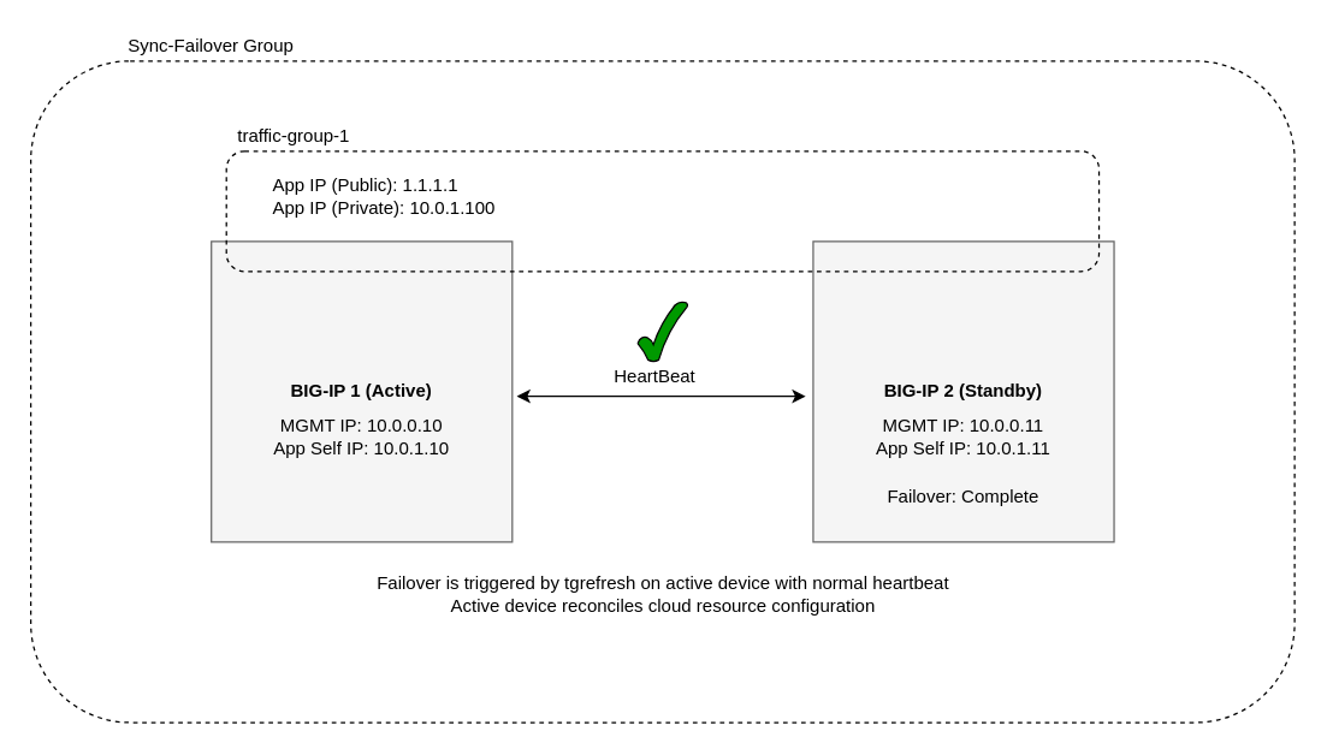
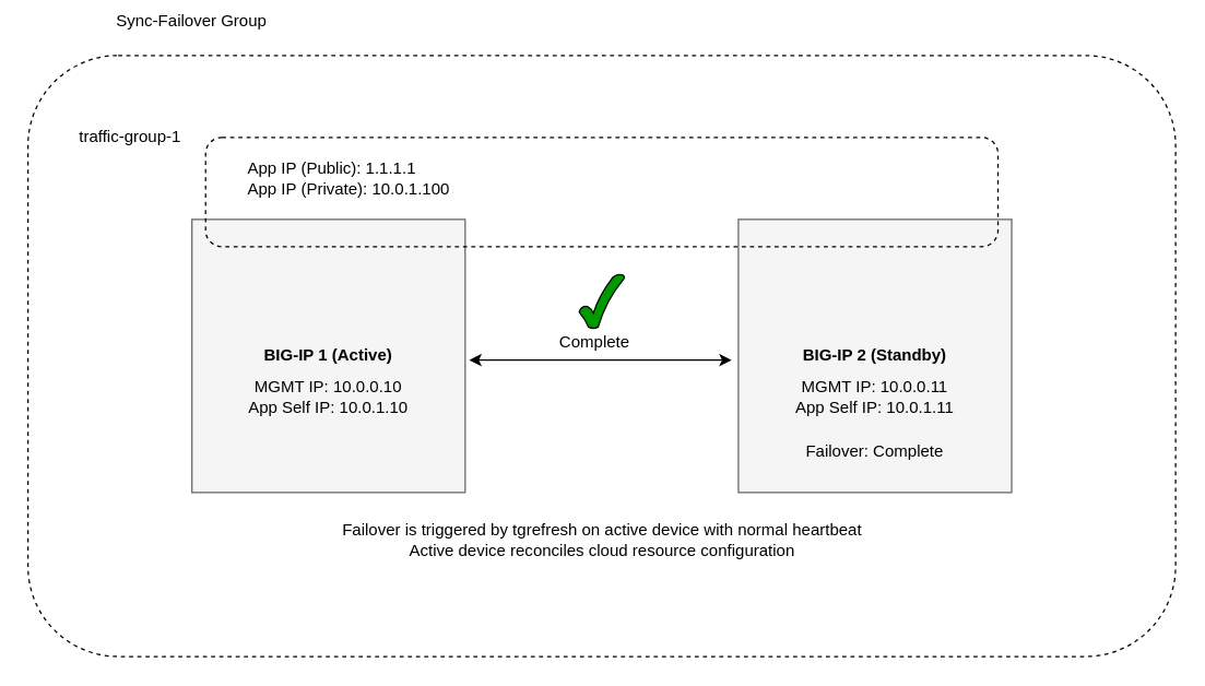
- <mxCell id="10" value="Sync-Failover Group" style="text;html=1;strokeColor=none;fillColor=none;align=center;verticalAlign=middle;whiteSpace=wrap;rounded=0;" vertex="1" parent="1"><mxGeometry x="70" y="20" width="140" height="20" as="geometry" /></mxCell>
+ <mxCell id="10" value="Sync-Failover Group" style="text;html=1;strokeColor=none;fillColor=none;align=center;verticalAlign=middle;whiteSpace=wrap;rounded=0;" vertex="1" parent="1"><mxGeometry x="70" y="5" width="140" height="20" as="geometry" /></mxCell>
- <mxCell id="11" value="traffic-group-1" style="text;html=1;strokeColor=none;fillColor=none;align=center;verticalAlign=middle;whiteSpace=wrap;rounded=0;dashed=1;" vertex="1" parent="1"><mxGeometry x="150" y="80" width="90" height="20" as="geometry" /></mxCell>
+ <mxCell id="11" value="traffic-group-1" style="text;html=1;strokeColor=none;fillColor=none;align=center;verticalAlign=middle;whiteSpace=wrap;rounded=0;dashed=1;" vertex="1" parent="1"><mxGeometry x="50" y="90" width="90" height="20" as="geometry" /></mxCell>
- <mxCell id="13" value="HeartBeat" style="text;html=1;strokeColor=none;fillColor=none;align=center;verticalAlign=middle;whiteSpace=wrap;rounded=0;dashed=1;" vertex="1" parent="1"><mxGeometry x="390" y="240" width="90" height="20" as="geometry" /></mxCell>
+ <mxCell id="13" value="Complete" style="text;html=1;strokeColor=none;fillColor=none;align=center;verticalAlign=middle;whiteSpace=wrap;rounded=0;dashed=1;" vertex="1" parent="1"><mxGeometry x="390" y="240" width="90" height="20" as="geometry" /></mxCell>
